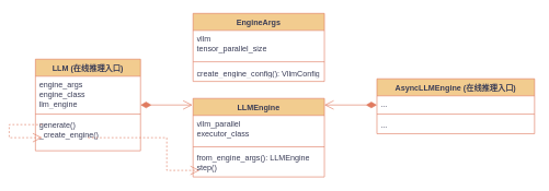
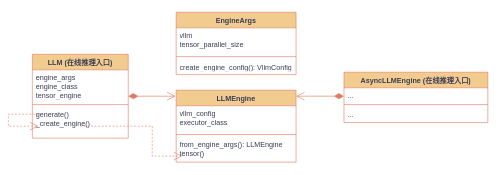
- <mxCell id="3" value="&lt;div&gt;engine_args&lt;br&gt;&lt;/div&gt;&lt;div&gt;engine_class&lt;br&gt;&lt;/div&gt;&lt;div&gt;llm_engine&lt;br&gt;&lt;/div&gt;" style="text;strokeColor=none;fillColor=none;align=left;verticalAlign=top;spacingLeft=4;spacingRight=4;overflow=hidden;rotatable=0;points=[[0,0.5],[1,0.5]];portConstraint=eastwest;whiteSpace=wrap;html=1;labelBackgroundColor=none;fontColor=#393C56;" vertex="1" parent="2"><mxGeometry y="26" width="160" height="54" as="geometry" /></mxCell>
+ <mxCell id="3" value="&lt;div&gt;engine_args&lt;br&gt;&lt;/div&gt;&lt;div&gt;engine_class&lt;br&gt;&lt;/div&gt;&lt;div&gt;tensor_engine&lt;br&gt;&lt;/div&gt;" style="text;strokeColor=none;fillColor=none;align=left;verticalAlign=top;spacingLeft=4;spacingRight=4;overflow=hidden;rotatable=0;points=[[0,0.5],[1,0.5]];portConstraint=eastwest;whiteSpace=wrap;html=1;labelBackgroundColor=none;fontColor=#393C56;" vertex="1" parent="2"><mxGeometry y="26" width="160" height="54" as="geometry" /></mxCell>
- <mxCell id="13" value="vllm_parallel&lt;div&gt;executor_class&lt;/div&gt;" style="text;strokeColor=none;fillColor=none;align=left;verticalAlign=top;spacingLeft=4;spacingRight=4;overflow=hidden;rotatable=0;points=[[0,0.5],[1,0.5]];portConstraint=eastwest;whiteSpace=wrap;html=1;labelBackgroundColor=none;fontColor=#393C56;" vertex="1" parent="12"><mxGeometry y="26" width="200" height="44" as="geometry" /></mxCell>
+ <mxCell id="13" value="vllm_config&lt;div&gt;executor_class&lt;/div&gt;" style="text;strokeColor=none;fillColor=none;align=left;verticalAlign=top;spacingLeft=4;spacingRight=4;overflow=hidden;rotatable=0;points=[[0,0.5],[1,0.5]];portConstraint=eastwest;whiteSpace=wrap;html=1;labelBackgroundColor=none;fontColor=#393C56;" vertex="1" parent="12"><mxGeometry y="26" width="200" height="44" as="geometry" /></mxCell>
- <mxCell id="15" value="from_engine_args():&amp;nbsp;LLMEngine&lt;div&gt;step()&lt;br&gt;&lt;/div&gt;" style="text;strokeColor=none;fillColor=none;align=left;verticalAlign=top;spacingLeft=4;spacingRight=4;overflow=hidden;rotatable=0;points=[[0,0.5],[1,0.5]];portConstraint=eastwest;whiteSpace=wrap;html=1;labelBackgroundColor=none;fontColor=#393C56;" vertex="1" parent="12"><mxGeometry y="78" width="200" height="42" as="geometry" /></mxCell>
+ <mxCell id="15" value="from_engine_args():&amp;nbsp;LLMEngine&lt;div&gt;tensor()&lt;br&gt;&lt;/div&gt;" style="text;strokeColor=none;fillColor=none;align=left;verticalAlign=top;spacingLeft=4;spacingRight=4;overflow=hidden;rotatable=0;points=[[0,0.5],[1,0.5]];portConstraint=eastwest;whiteSpace=wrap;html=1;labelBackgroundColor=none;fontColor=#393C56;" vertex="1" parent="12"><mxGeometry y="78" width="200" height="42" as="geometry" /></mxCell>
